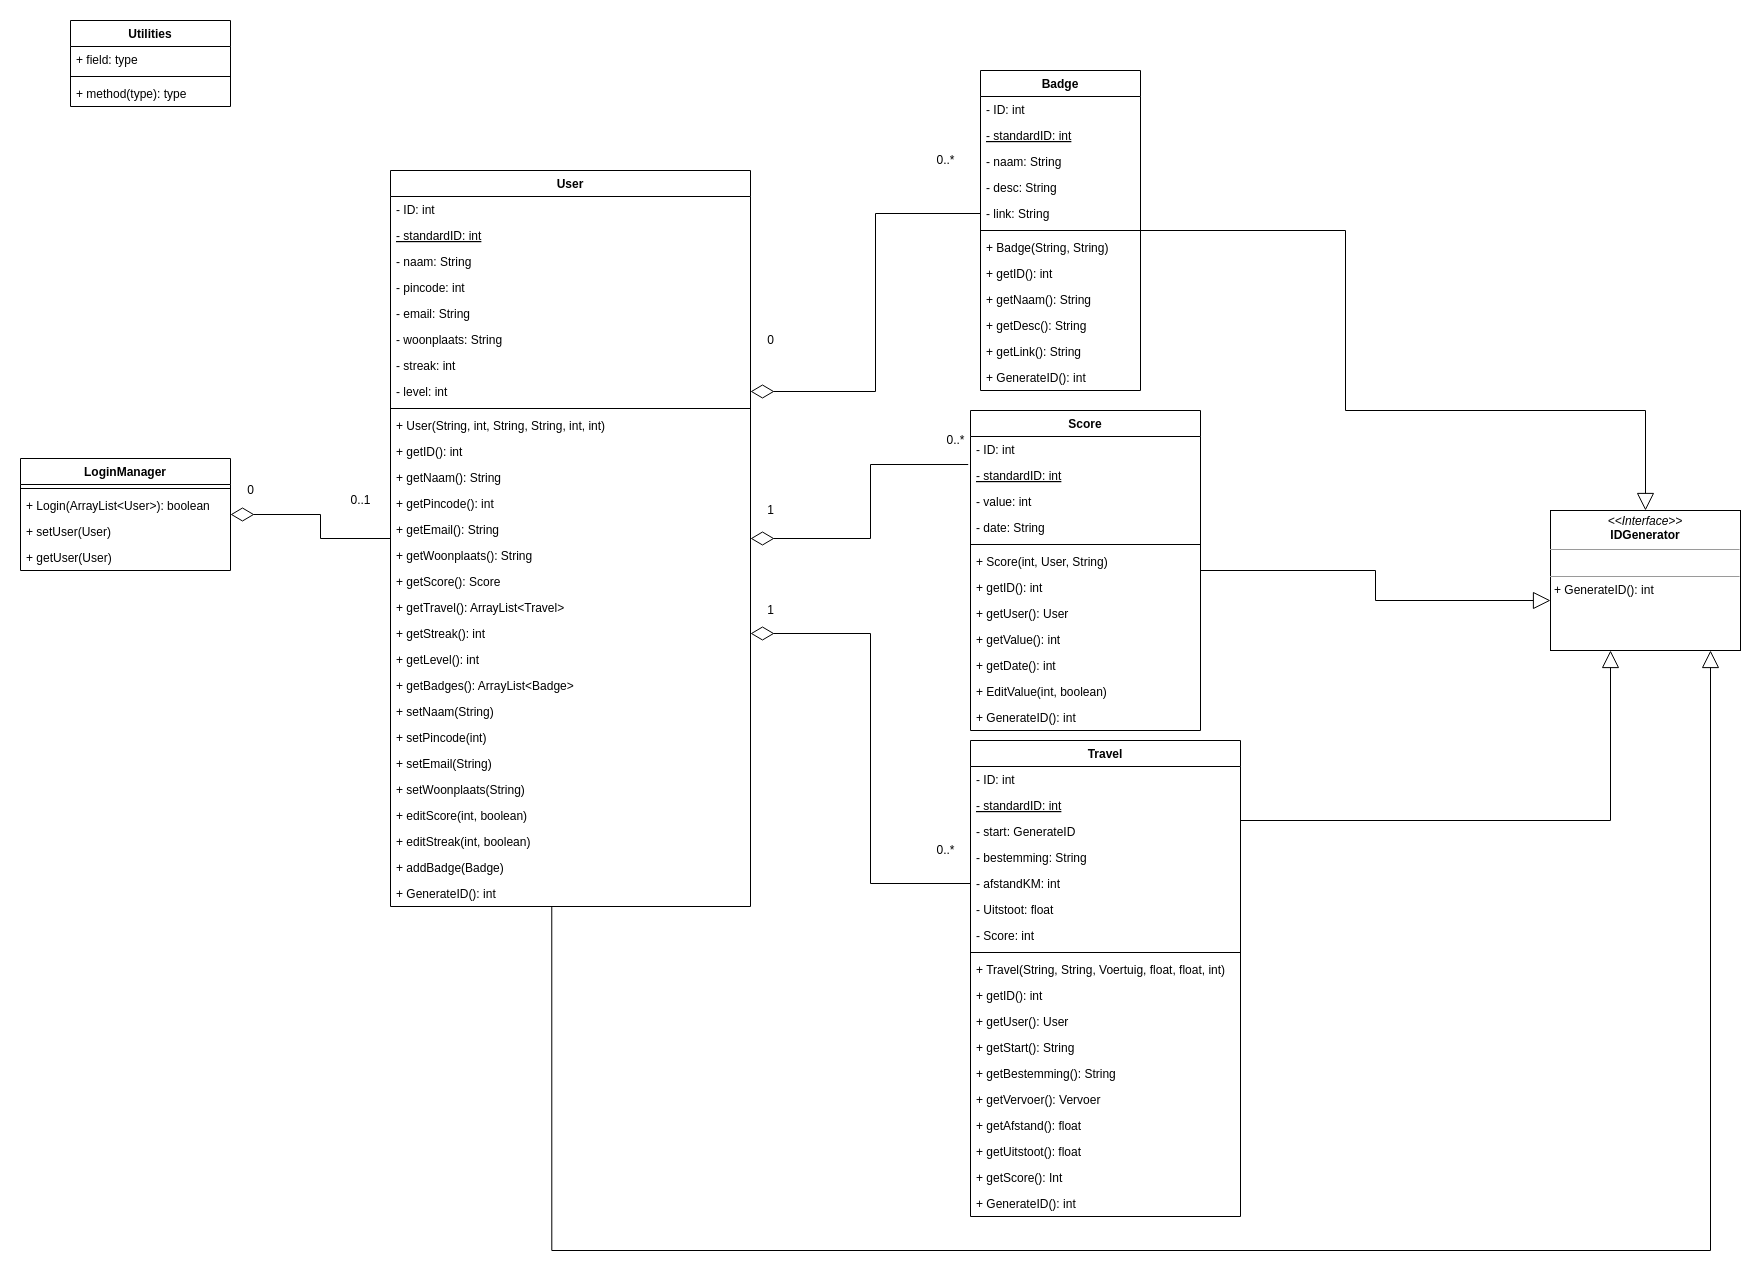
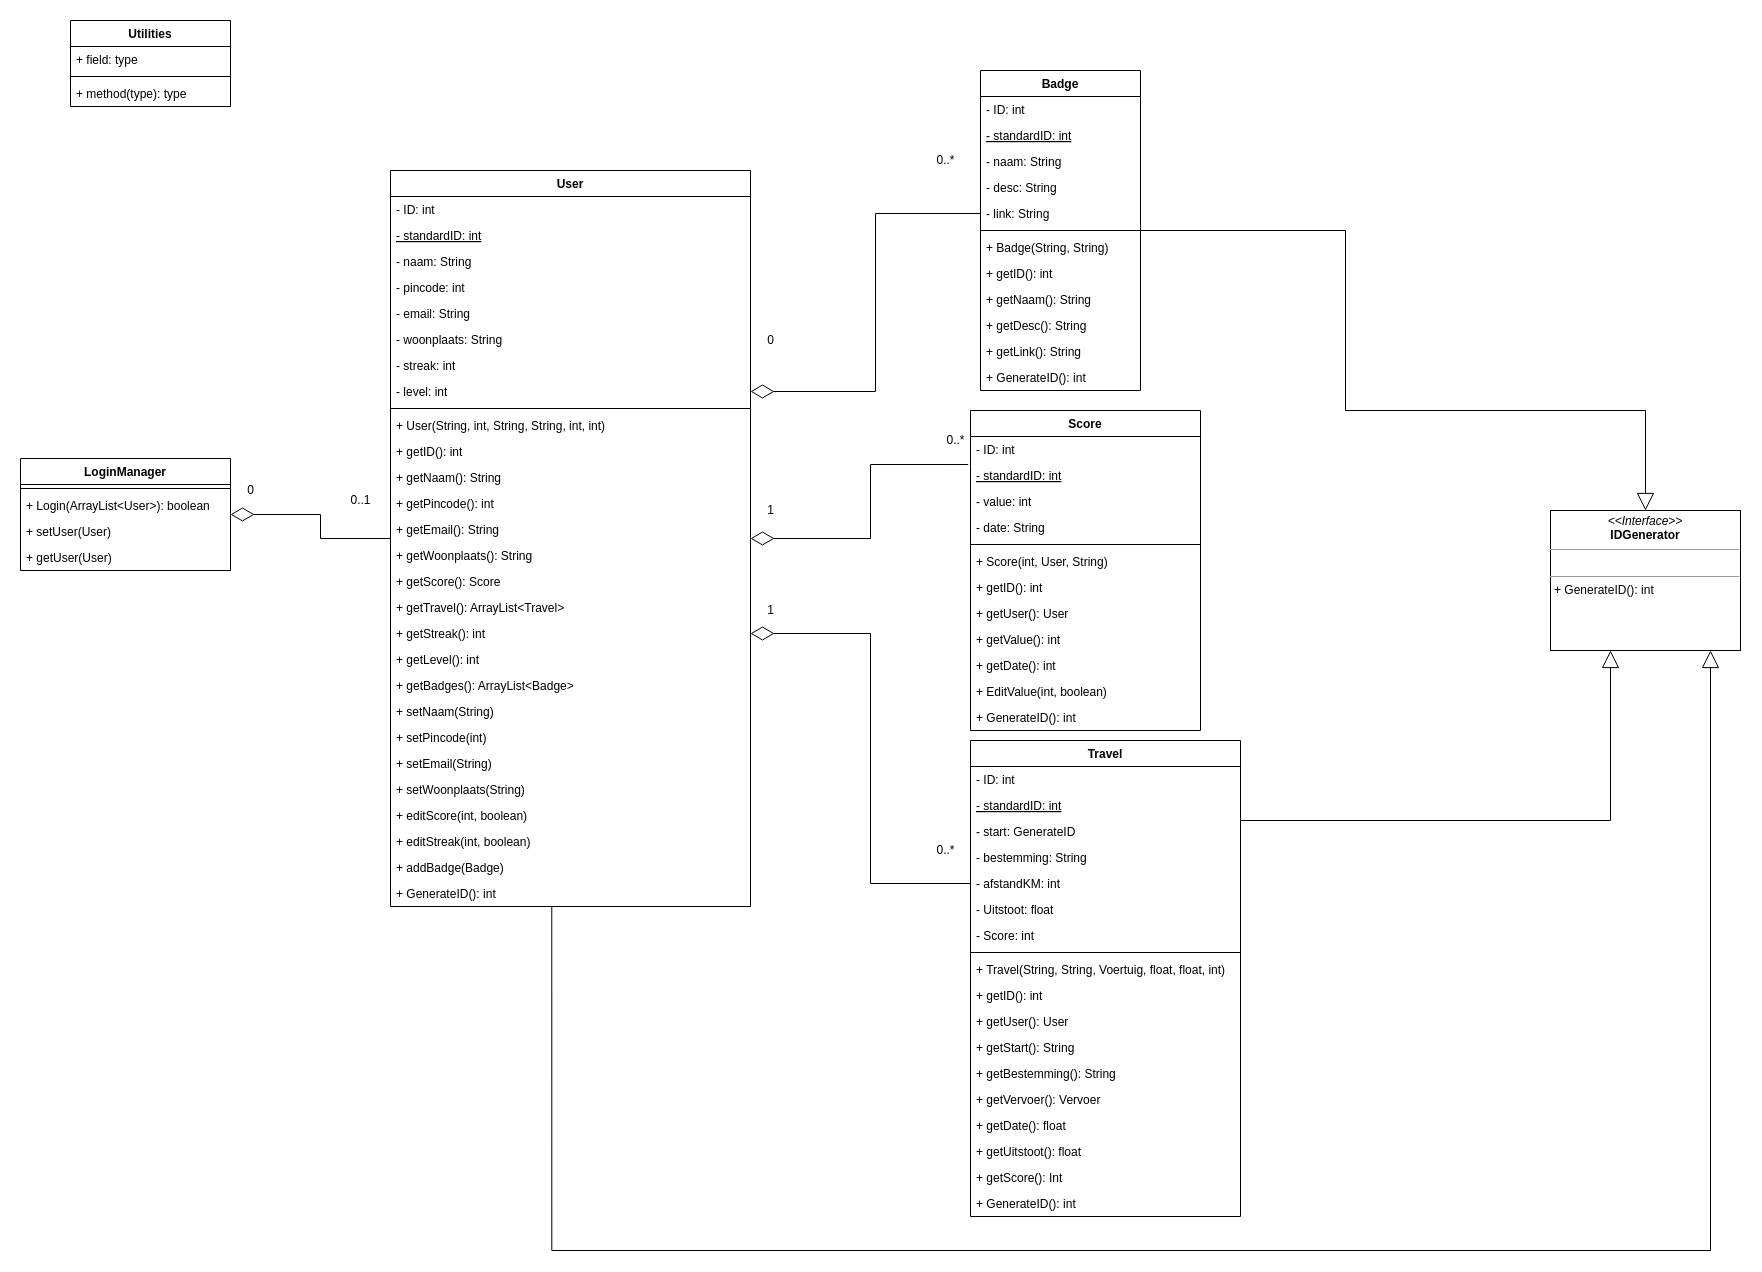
- <mxCell id="96" style="edgeStyle=orthogonalEdgeStyle;rounded=0;orthogonalLoop=1;jettySize=auto;html=1;startArrow=block;startFill=0;endArrow=none;endFill=0;startSize=15;endSize=15;" edge="1" parent="1" source="99" target="32"><mxGeometry relative="1" as="geometry"><Array as="points"><mxPoint x="1375" y="600" /><mxPoint x="1375" y="570" /></Array></mxGeometry></mxCell>
- <mxCell id="78" value="+ getAfstand(): float" style="text;strokeColor=none;fillColor=none;align=left;verticalAlign=top;spacingLeft=4;spacingRight=4;overflow=hidden;rotatable=0;points=[[0,0.5],[1,0.5]];portConstraint=eastwest;" vertex="1" parent="63"><mxGeometry y="372" width="270" height="26" as="geometry" /></mxCell>
+ <mxCell id="78" value="+ getDate(): float" style="text;strokeColor=none;fillColor=none;align=left;verticalAlign=top;spacingLeft=4;spacingRight=4;overflow=hidden;rotatable=0;points=[[0,0.5],[1,0.5]];portConstraint=eastwest;" vertex="1" parent="63"><mxGeometry y="372" width="270" height="26" as="geometry" /></mxCell>
